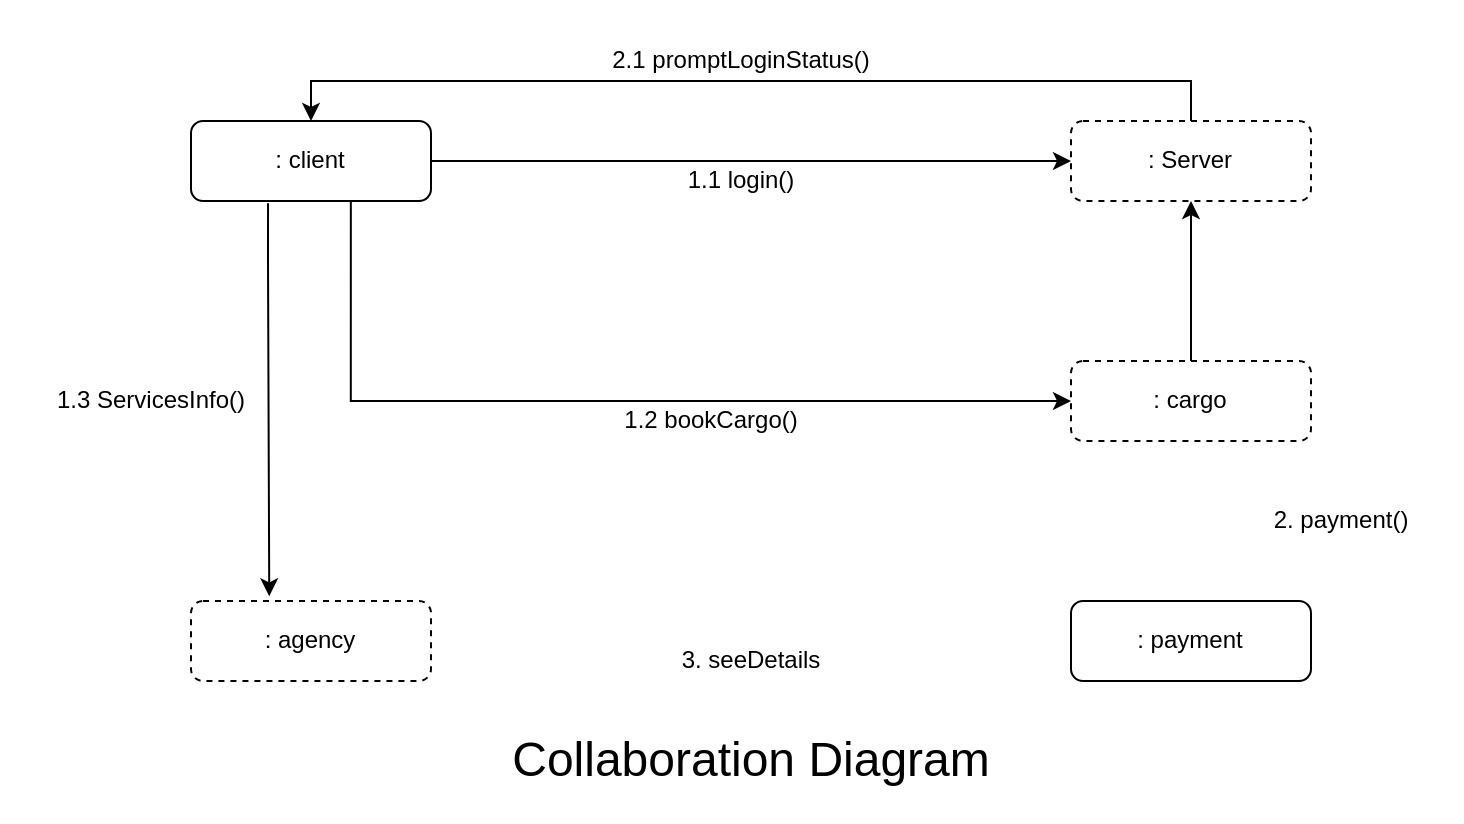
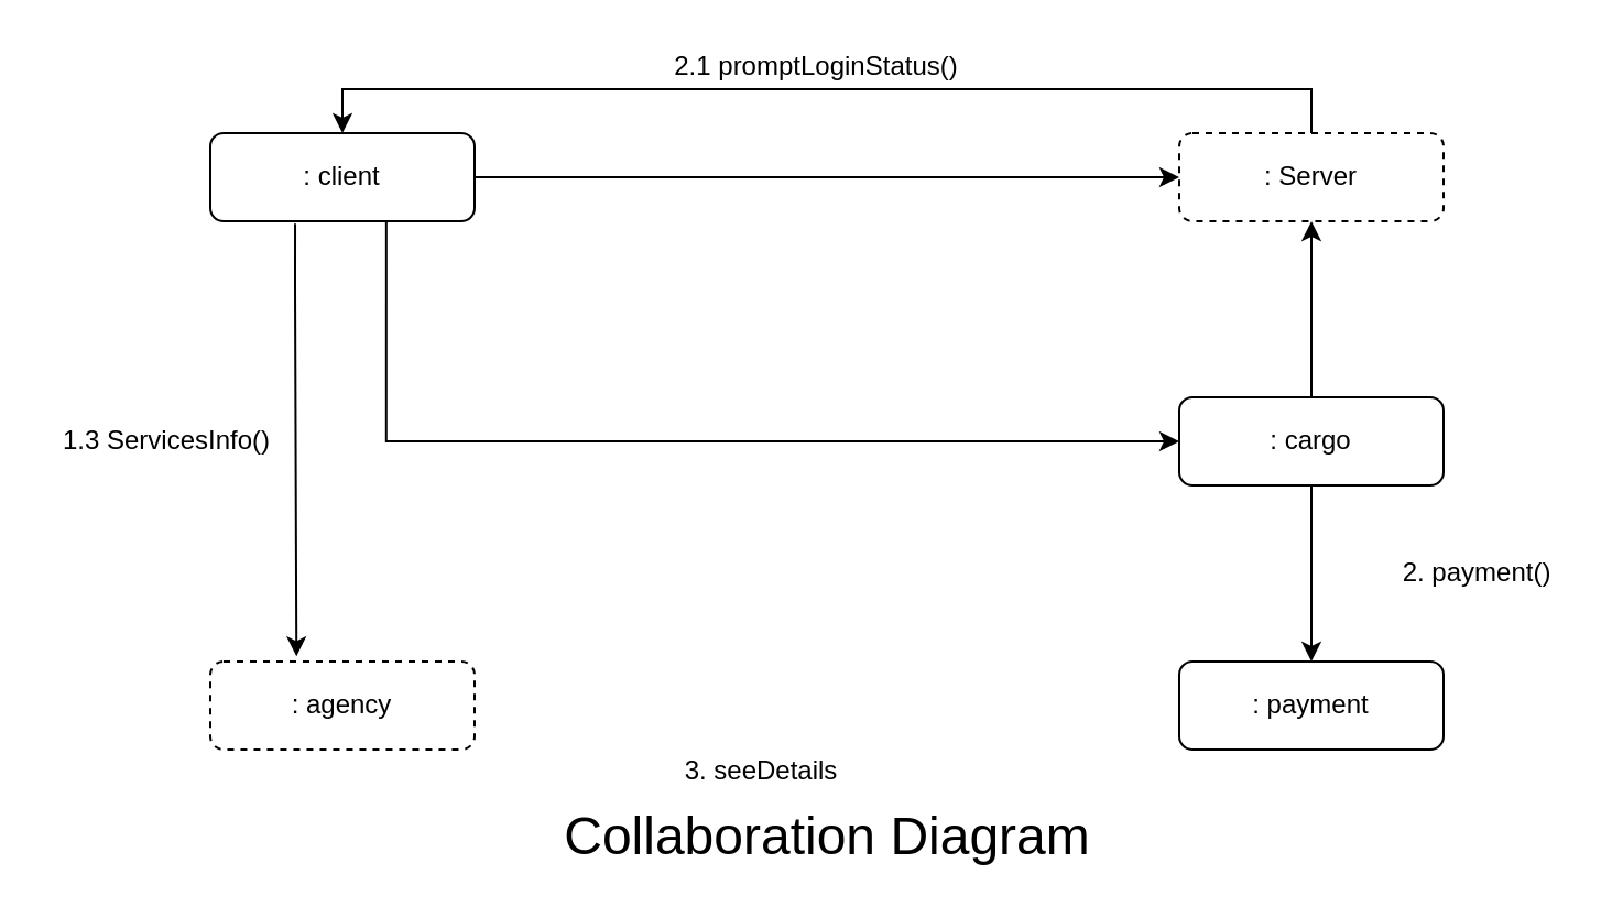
- <mxCell id="7" value="1.1 login()" style="text;html=1;align=center;verticalAlign=middle;resizable=0;points=[];autosize=1;strokeColor=none;" parent="1" vertex="1"><mxGeometry x="335" y="80" width="70" height="20" as="geometry" /></mxCell>
- <mxCell id="9" value=": cargo" style="rounded=1;whiteSpace=wrap;html=1;dashed=1;" parent="1" vertex="1"><mxGeometry x="535" y="180" width="120" height="40" as="geometry" /></mxCell>
+ <mxCell id="9" value=": cargo" style="rounded=1;whiteSpace=wrap;html=1;" parent="1" vertex="1"><mxGeometry x="535" y="180" width="120" height="40" as="geometry" /></mxCell>
- <mxCell id="12" value="1.2 bookCargo()" style="text;html=1;align=center;verticalAlign=middle;resizable=0;points=[];autosize=1;strokeColor=none;" parent="1" vertex="1"><mxGeometry x="305" y="200" width="100" height="20" as="geometry" /></mxCell>
+ <mxCell id="8" style="edgeStyle=orthogonalEdgeStyle;rounded=0;orthogonalLoop=1;jettySize=auto;html=1;" parent="1" source="9" target="10" edge="1"><mxGeometry relative="1" as="geometry" /></mxCell>
- <mxCell id="14" value="3. seeDetails" style="text;html=1;align=center;verticalAlign=middle;resizable=0;points=[];autosize=1;strokeColor=none;" parent="1" vertex="1"><mxGeometry x="335" y="320" width="80" height="20" as="geometry" /></mxCell>
+ <mxCell id="14" value="3. seeDetails" style="text;html=1;align=center;verticalAlign=middle;resizable=0;points=[];autosize=1;strokeColor=none;" parent="1" vertex="1"><mxGeometry x="305" y="340" width="80" height="20" as="geometry" /></mxCell>
